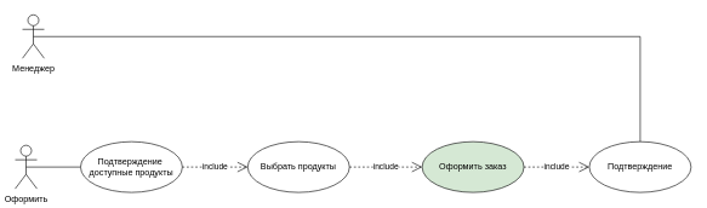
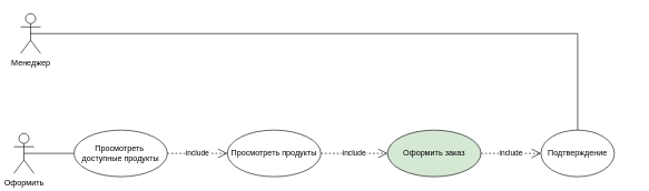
- <mxCell id="4" value="Подтверждение&amp;nbsp;&lt;div&gt;доступные продукты&lt;/div&gt;" style="ellipse;whiteSpace=wrap;html=1;" parent="1" vertex="1"><mxGeometry x="110" y="195" width="140" height="70" as="geometry" /></mxCell>
+ <mxCell id="4" value="Просмотреть&amp;nbsp;&lt;div&gt;доступные продукты&lt;/div&gt;" style="ellipse;whiteSpace=wrap;html=1;" parent="1" vertex="1"><mxGeometry x="110" y="195" width="140" height="70" as="geometry" /></mxCell>
- <mxCell id="5" value="Выбрать продукты" style="ellipse;whiteSpace=wrap;html=1;" parent="1" vertex="1"><mxGeometry x="340" y="195" width="140" height="70" as="geometry" /></mxCell>
+ <mxCell id="5" value="Просмотреть продукты" style="ellipse;whiteSpace=wrap;html=1;" parent="1" vertex="1"><mxGeometry x="340" y="195" width="140" height="70" as="geometry" /></mxCell>
- <mxCell id="7" value="Подтверждение" style="ellipse;whiteSpace=wrap;html=1;" parent="1" vertex="1"><mxGeometry x="810" y="195" width="140" height="70" as="geometry" /></mxCell>
+ <mxCell id="7" value="Подтверждение" style="ellipse;whiteSpace=wrap;html=1;" parent="1" vertex="1"><mxGeometry x="810" y="195" width="110" height="70" as="geometry" /></mxCell>
